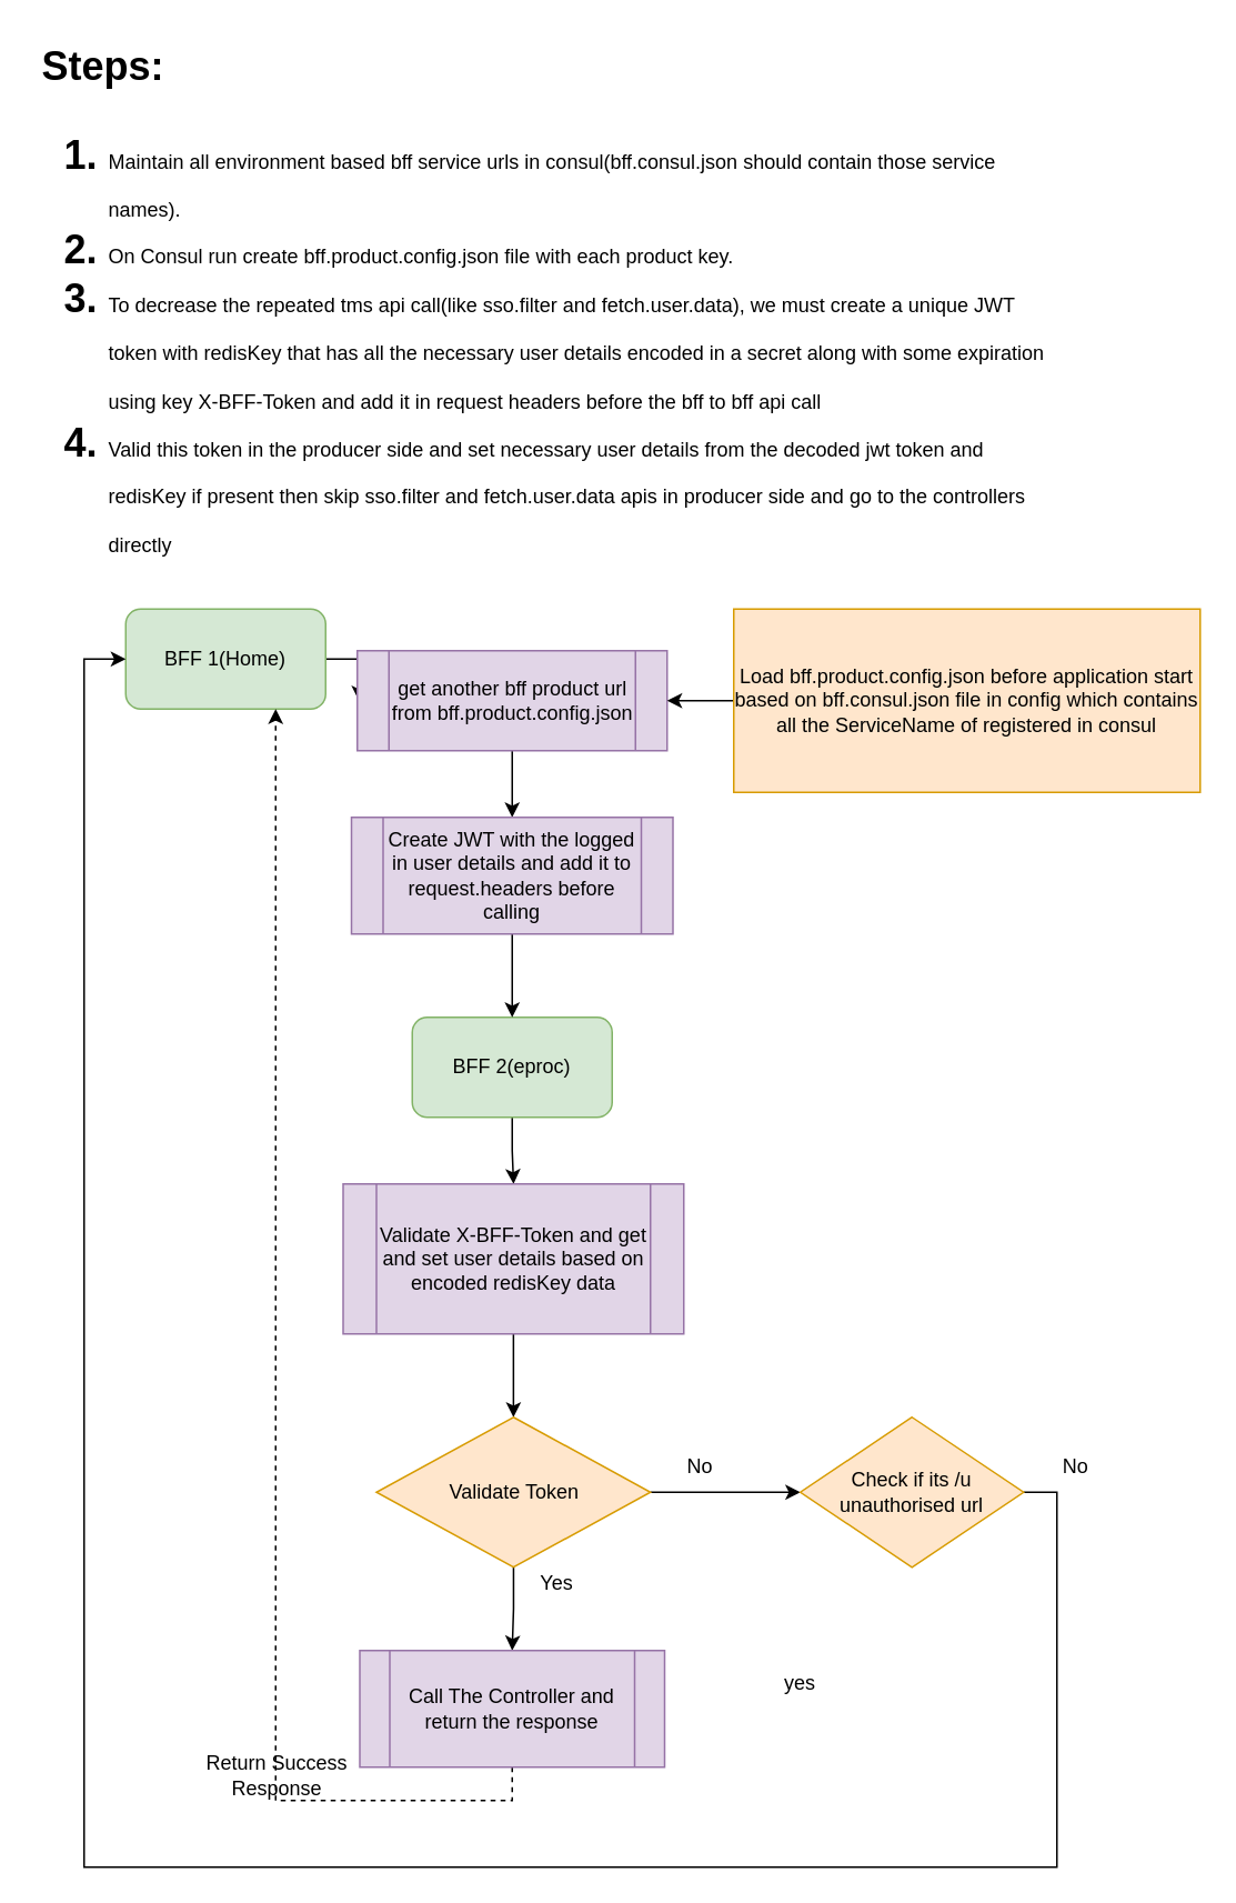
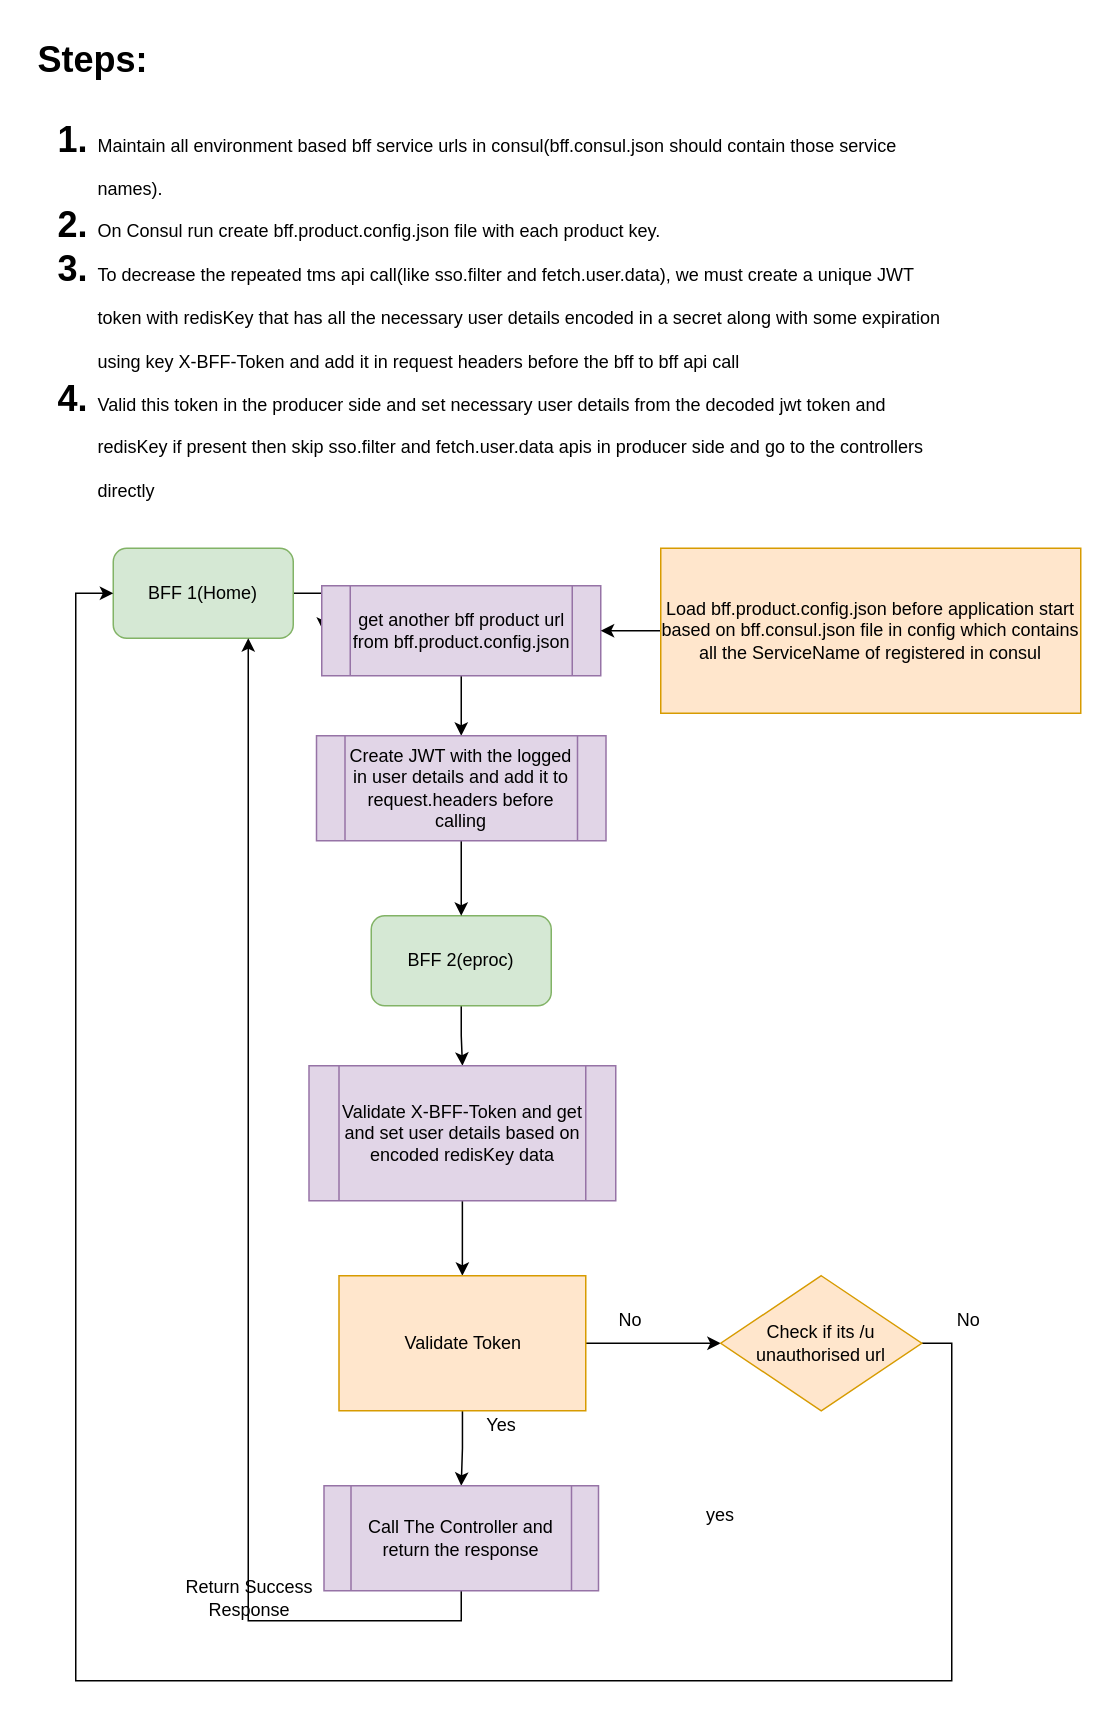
- <mxCell id="16" style="edgeStyle=orthogonalEdgeStyle;rounded=0;orthogonalLoop=1;jettySize=auto;html=1;exitX=0.5;exitY=1;exitDx=0;exitDy=0;fontFamily=Helvetica;entryX=0.75;entryY=1;entryDx=0;entryDy=0;dashed=1;" parent="1" source="17" target="4" edge="1"><mxGeometry relative="1" as="geometry"><mxPoint x="100" y="480" as="targetPoint" /></mxGeometry></mxCell>
+ <mxCell id="16" style="edgeStyle=orthogonalEdgeStyle;rounded=0;orthogonalLoop=1;jettySize=auto;html=1;exitX=0.5;exitY=1;exitDx=0;exitDy=0;fontFamily=Helvetica;entryX=0.75;entryY=1;entryDx=0;entryDy=0;" parent="1" source="17" target="4" edge="1"><mxGeometry relative="1" as="geometry"><mxPoint x="100" y="480" as="targetPoint" /></mxGeometry></mxCell>
- <mxCell id="15" value="Validate Token" style="rhombus;whiteSpace=wrap;html=1;fillColor=#ffe6cc;strokeColor=#d79b00;" parent="1" vertex="1"><mxGeometry x="225.5" y="850" width="164.5" height="90" as="geometry" /></mxCell>
+ <mxCell id="15" value="Validate Token" style="whiteSpace=wrap;html=1;fillColor=#ffe6cc;strokeColor=#d79b00;rounded=0;" parent="1" vertex="1"><mxGeometry x="225.5" y="850" width="164.5" height="90" as="geometry" /></mxCell>
